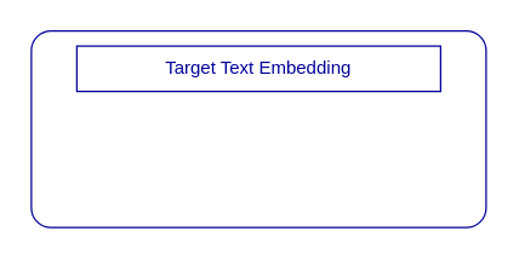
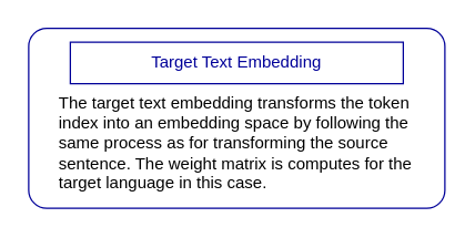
+ <mxCell id="3" value="The target text embedding transforms the token index into an embedding space by following the same process as for transforming the source sentence. The weight matrix is computes for the target language in this case.&lt;br&gt;&amp;nbsp;&amp;nbsp;" style="text;html=1;strokeColor=none;fillColor=none;align=left;verticalAlign=middle;whiteSpace=wrap;rounded=0;" parent="1" vertex="1"><mxGeometry x="40" y="70" width="260" height="80" as="geometry" /></mxCell>
